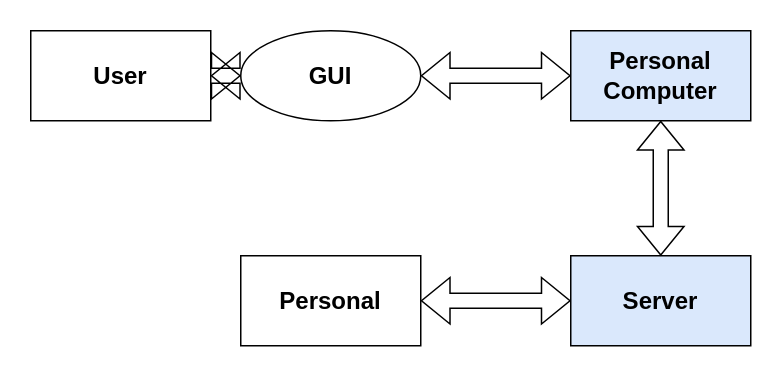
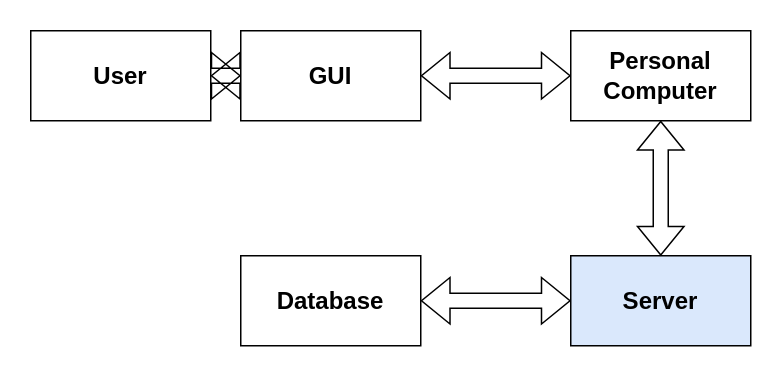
- <mxCell id="3" value="GUI" style="ellipse;whiteSpace=wrap;html=1;fontSize=16;fontStyle=1;" vertex="1" parent="1"><mxGeometry x="160" y="20" width="120" height="60" as="geometry" /></mxCell>
+ <mxCell id="3" value="GUI" style="rounded=0;whiteSpace=wrap;html=1;fontSize=16;fontStyle=1" vertex="1" parent="1"><mxGeometry x="160" y="20" width="120" height="60" as="geometry" /></mxCell>
- <mxCell id="2" value="Personal Computer" style="rounded=0;whiteSpace=wrap;html=1;fontSize=16;fontStyle=1;fillColor=#dae8fc;" vertex="1" parent="1"><mxGeometry x="380" y="20" width="120" height="60" as="geometry" /></mxCell>
+ <mxCell id="2" value="Personal Computer" style="rounded=0;whiteSpace=wrap;html=1;fontSize=16;fontStyle=1" vertex="1" parent="1"><mxGeometry x="380" y="20" width="120" height="60" as="geometry" /></mxCell>
- <mxCell id="9" value="Personal" style="rounded=0;whiteSpace=wrap;html=1;fontSize=16;fontStyle=1" vertex="1" parent="1"><mxGeometry x="160" y="170" width="120" height="60" as="geometry" /></mxCell>
+ <mxCell id="9" value="Database" style="rounded=0;whiteSpace=wrap;html=1;fontSize=16;fontStyle=1" vertex="1" parent="1"><mxGeometry x="160" y="170" width="120" height="60" as="geometry" /></mxCell>
